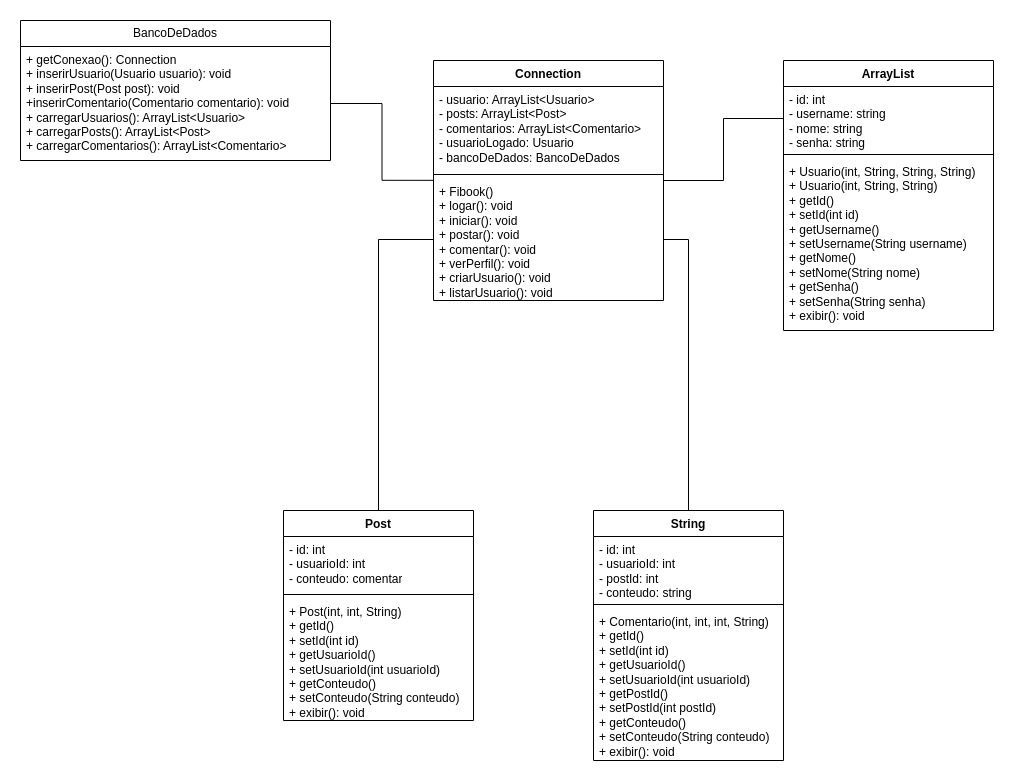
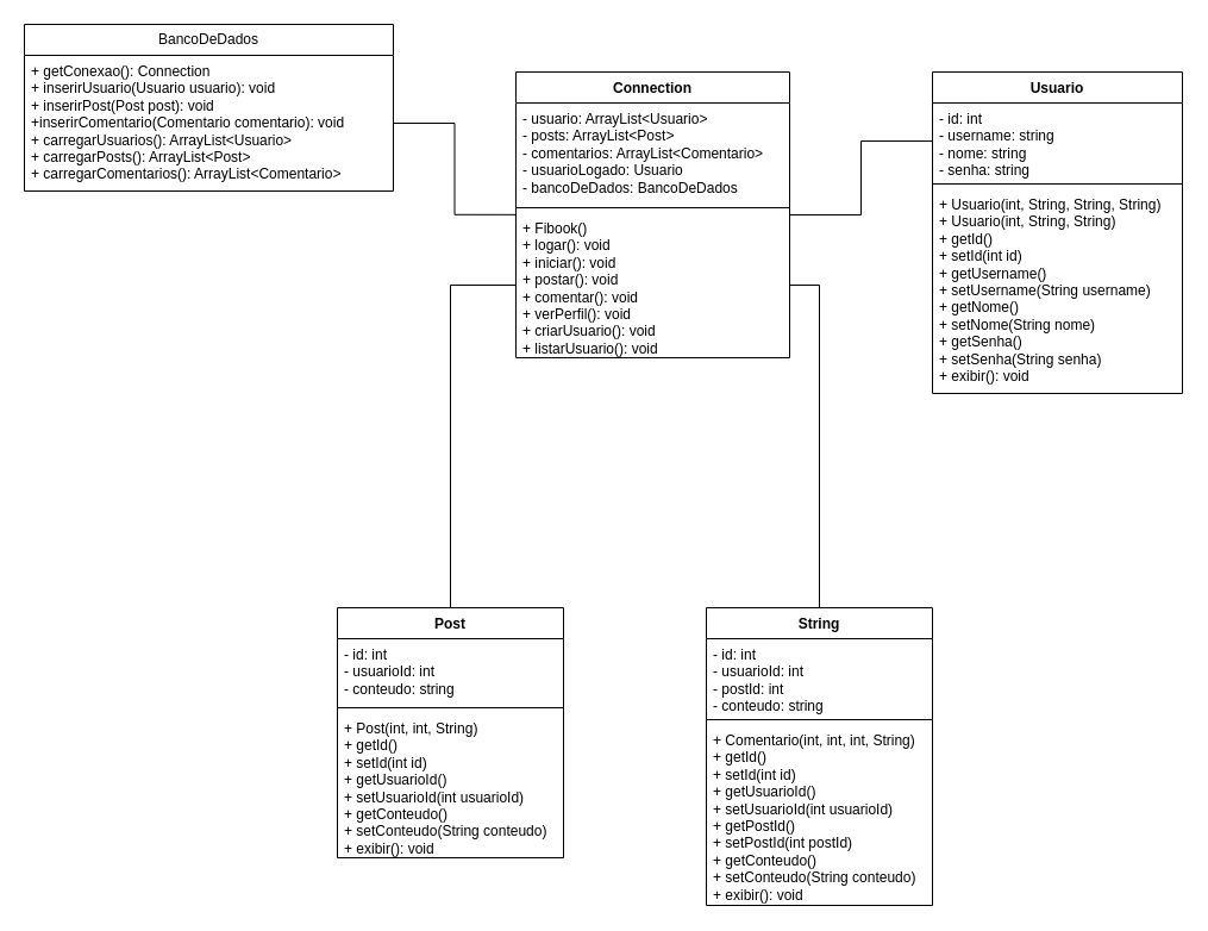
- <mxCell id="2" value="ArrayList" style="swimlane;fontStyle=1;align=center;verticalAlign=top;childLayout=stackLayout;horizontal=1;startSize=26;horizontalStack=0;resizeParent=1;resizeParentMax=0;resizeLast=0;collapsible=1;marginBottom=0;whiteSpace=wrap;html=1;" parent="1" vertex="1"><mxGeometry x="783" y="60" width="210" height="270" as="geometry" /></mxCell>
+ <mxCell id="2" value="Usuario" style="swimlane;fontStyle=1;align=center;verticalAlign=top;childLayout=stackLayout;horizontal=1;startSize=26;horizontalStack=0;resizeParent=1;resizeParentMax=0;resizeLast=0;collapsible=1;marginBottom=0;whiteSpace=wrap;html=1;" parent="1" vertex="1"><mxGeometry x="783" y="60" width="210" height="270" as="geometry" /></mxCell>
- <mxCell id="15" value="- id: int&lt;br&gt;- usuarioId: int&lt;br&gt;- conteudo: comentar" style="text;strokeColor=none;fillColor=none;align=left;verticalAlign=top;spacingLeft=4;spacingRight=4;overflow=hidden;rotatable=0;points=[[0,0.5],[1,0.5]];portConstraint=eastwest;whiteSpace=wrap;html=1;" vertex="1" parent="14"><mxGeometry y="26" width="190" height="54" as="geometry" /></mxCell>
+ <mxCell id="15" value="- id: int&lt;br&gt;- usuarioId: int&lt;br&gt;- conteudo: string" style="text;strokeColor=none;fillColor=none;align=left;verticalAlign=top;spacingLeft=4;spacingRight=4;overflow=hidden;rotatable=0;points=[[0,0.5],[1,0.5]];portConstraint=eastwest;whiteSpace=wrap;html=1;" vertex="1" parent="14"><mxGeometry y="26" width="190" height="54" as="geometry" /></mxCell>
